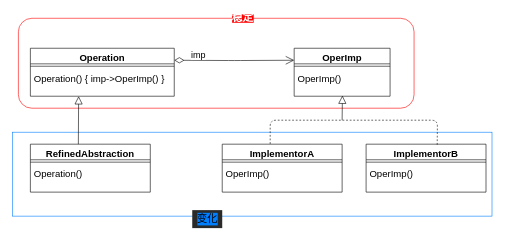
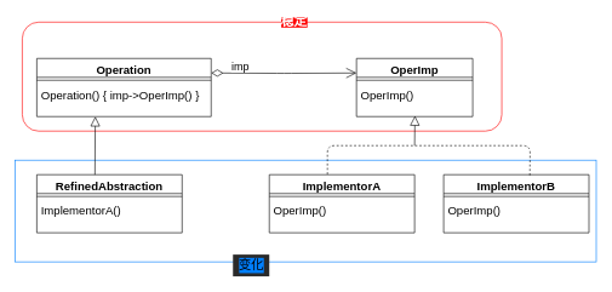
- <mxCell id="9" value="Operation()" style="text;strokeColor=none;fillColor=none;align=left;verticalAlign=top;spacingLeft=4;spacingRight=4;overflow=hidden;rotatable=0;points=[[0,0.5],[1,0.5]];portConstraint=eastwest;fontSize=16;" parent="7" vertex="1"><mxGeometry y="34" width="200" height="46" as="geometry" /></mxCell>
+ <mxCell id="9" value="ImplementorA()" style="text;strokeColor=none;fillColor=none;align=left;verticalAlign=top;spacingLeft=4;spacingRight=4;overflow=hidden;rotatable=0;points=[[0,0.5],[1,0.5]];portConstraint=eastwest;fontSize=16;" parent="7" vertex="1"><mxGeometry y="34" width="200" height="46" as="geometry" /></mxCell>
